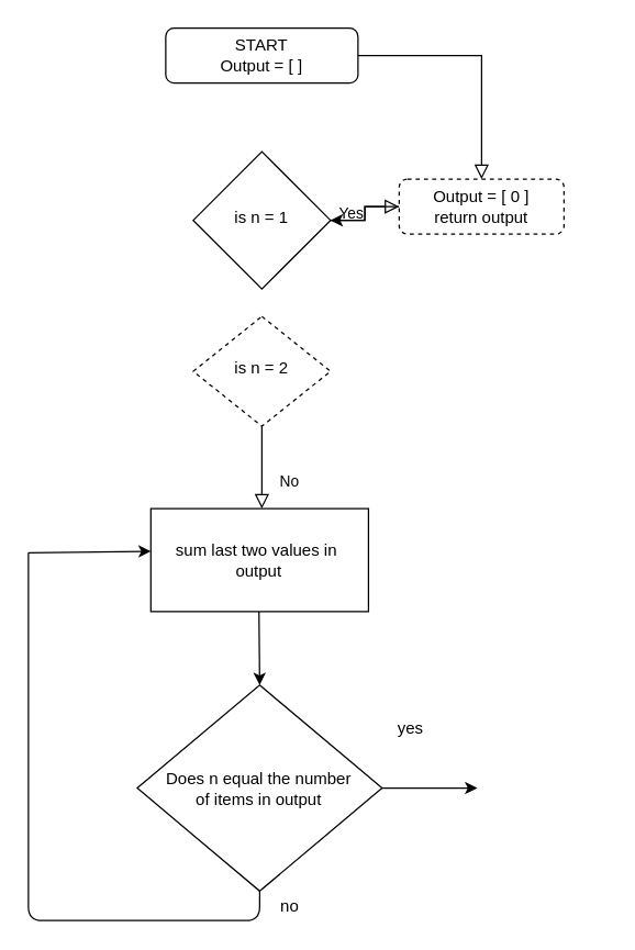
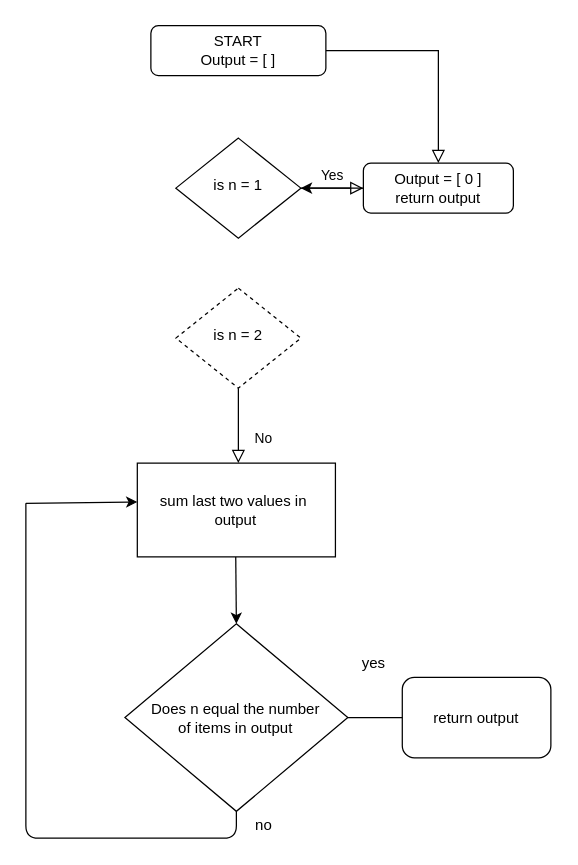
- <mxCell id="7" value="Output = [ 0 ]&lt;br&gt;return output" style="rounded=1;whiteSpace=wrap;html=1;fontSize=12;glass=0;strokeWidth=1;shadow=0;dashed=1;" parent="1" vertex="1"><mxGeometry x="290" y="130" width="120" height="40" as="geometry" /></mxCell>
+ <mxCell id="7" value="Output = [ 0 ]&lt;br&gt;return output" style="rounded=1;whiteSpace=wrap;html=1;fontSize=12;glass=0;strokeWidth=1;shadow=0;" parent="1" vertex="1"><mxGeometry x="290" y="130" width="120" height="40" as="geometry" /></mxCell>
- <mxCell id="5" value="is n = 1" style="rhombus;whiteSpace=wrap;html=1;shadow=0;fontFamily=Helvetica;fontSize=12;align=center;strokeWidth=1;spacing=6;spacingTop=-4;" parent="1" vertex="1"><mxGeometry x="140" y="110" width="100" height="100" as="geometry" /></mxCell>
+ <mxCell id="5" value="is n = 1" style="rhombus;whiteSpace=wrap;html=1;shadow=0;fontFamily=Helvetica;fontSize=12;align=center;strokeWidth=1;spacing=6;spacingTop=-4;" parent="1" vertex="1"><mxGeometry x="140" y="110" width="100" height="80" as="geometry" /></mxCell>
+ <mxCell id="18" value="return output" style="rounded=1;whiteSpace=wrap;html=1;" vertex="1" parent="10"><mxGeometry x="301.132" y="171.429" width="118.868" height="64.286" as="geometry" /></mxCell>
